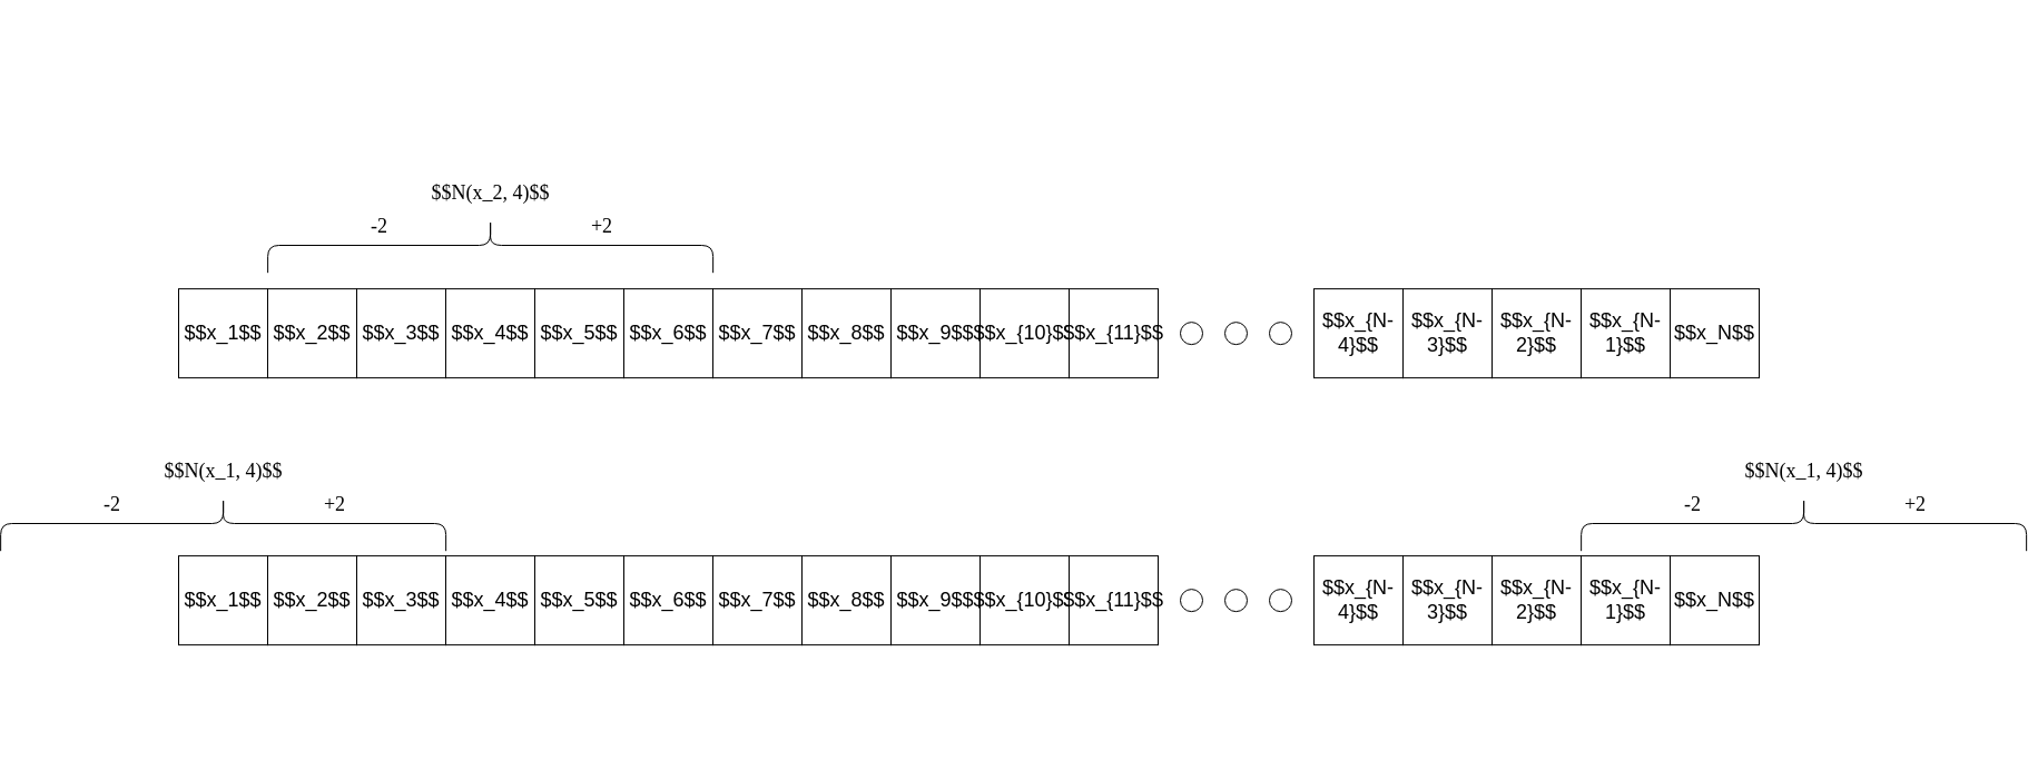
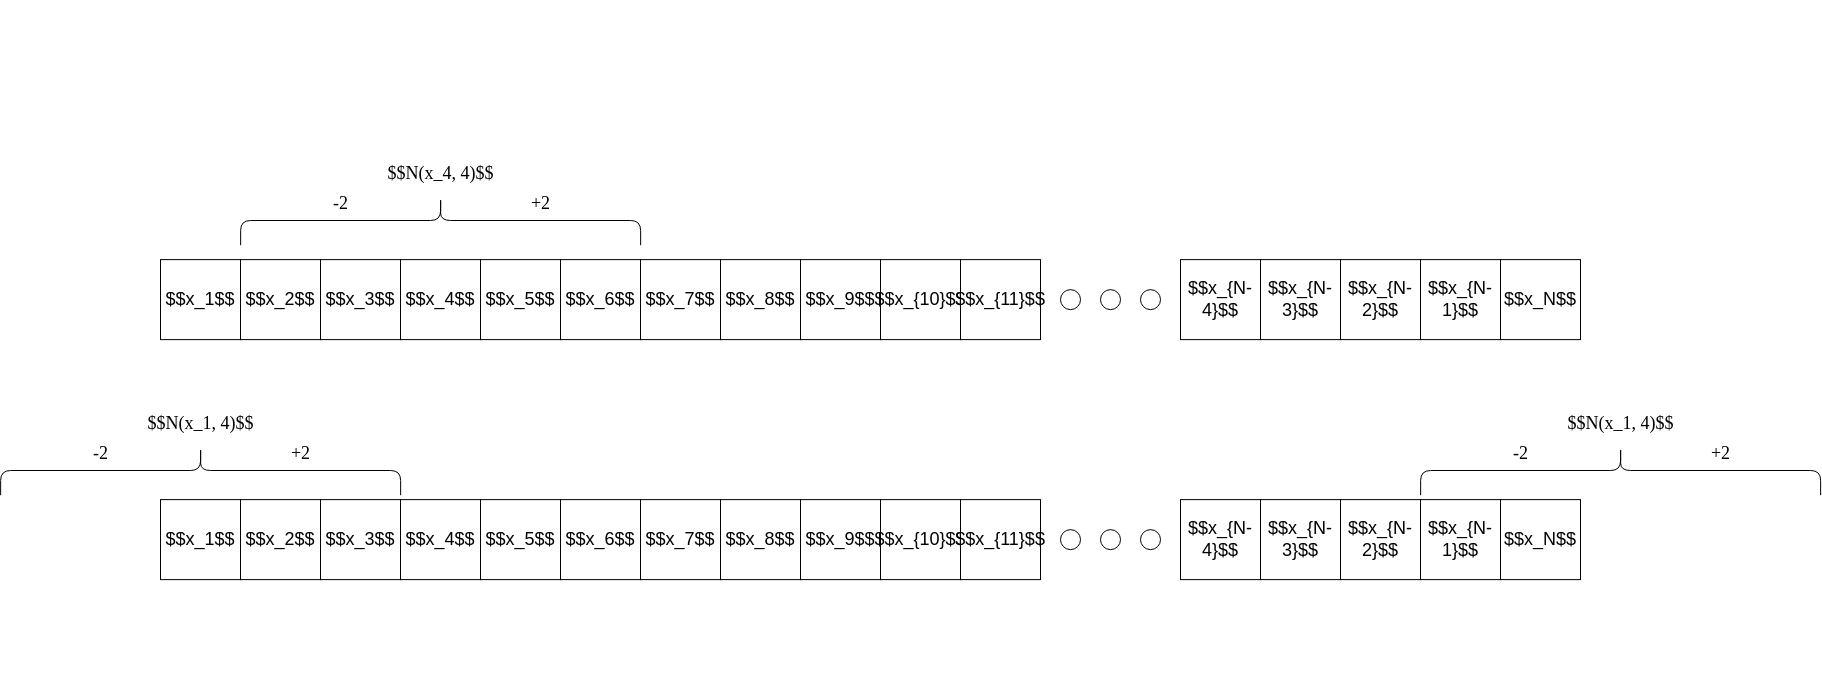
- <mxCell id="24" value="$$N(x_2, 4)$$" style="text;html=1;align=center;verticalAlign=middle;resizable=0;points=[];autosize=1;strokeColor=none;fillColor=none;fontSize=18;fontFamily=Lucida Console;" vertex="1" parent="1"><mxGeometry x="300" y="158.12" width="160" height="30" as="geometry" /></mxCell>
+ <mxCell id="24" value="$$N(x_4, 4)$$" style="text;html=1;align=center;verticalAlign=middle;resizable=0;points=[];autosize=1;strokeColor=none;fillColor=none;fontSize=18;fontFamily=Lucida Console;" vertex="1" parent="1"><mxGeometry x="300" y="158.12" width="160" height="30" as="geometry" /></mxCell>
